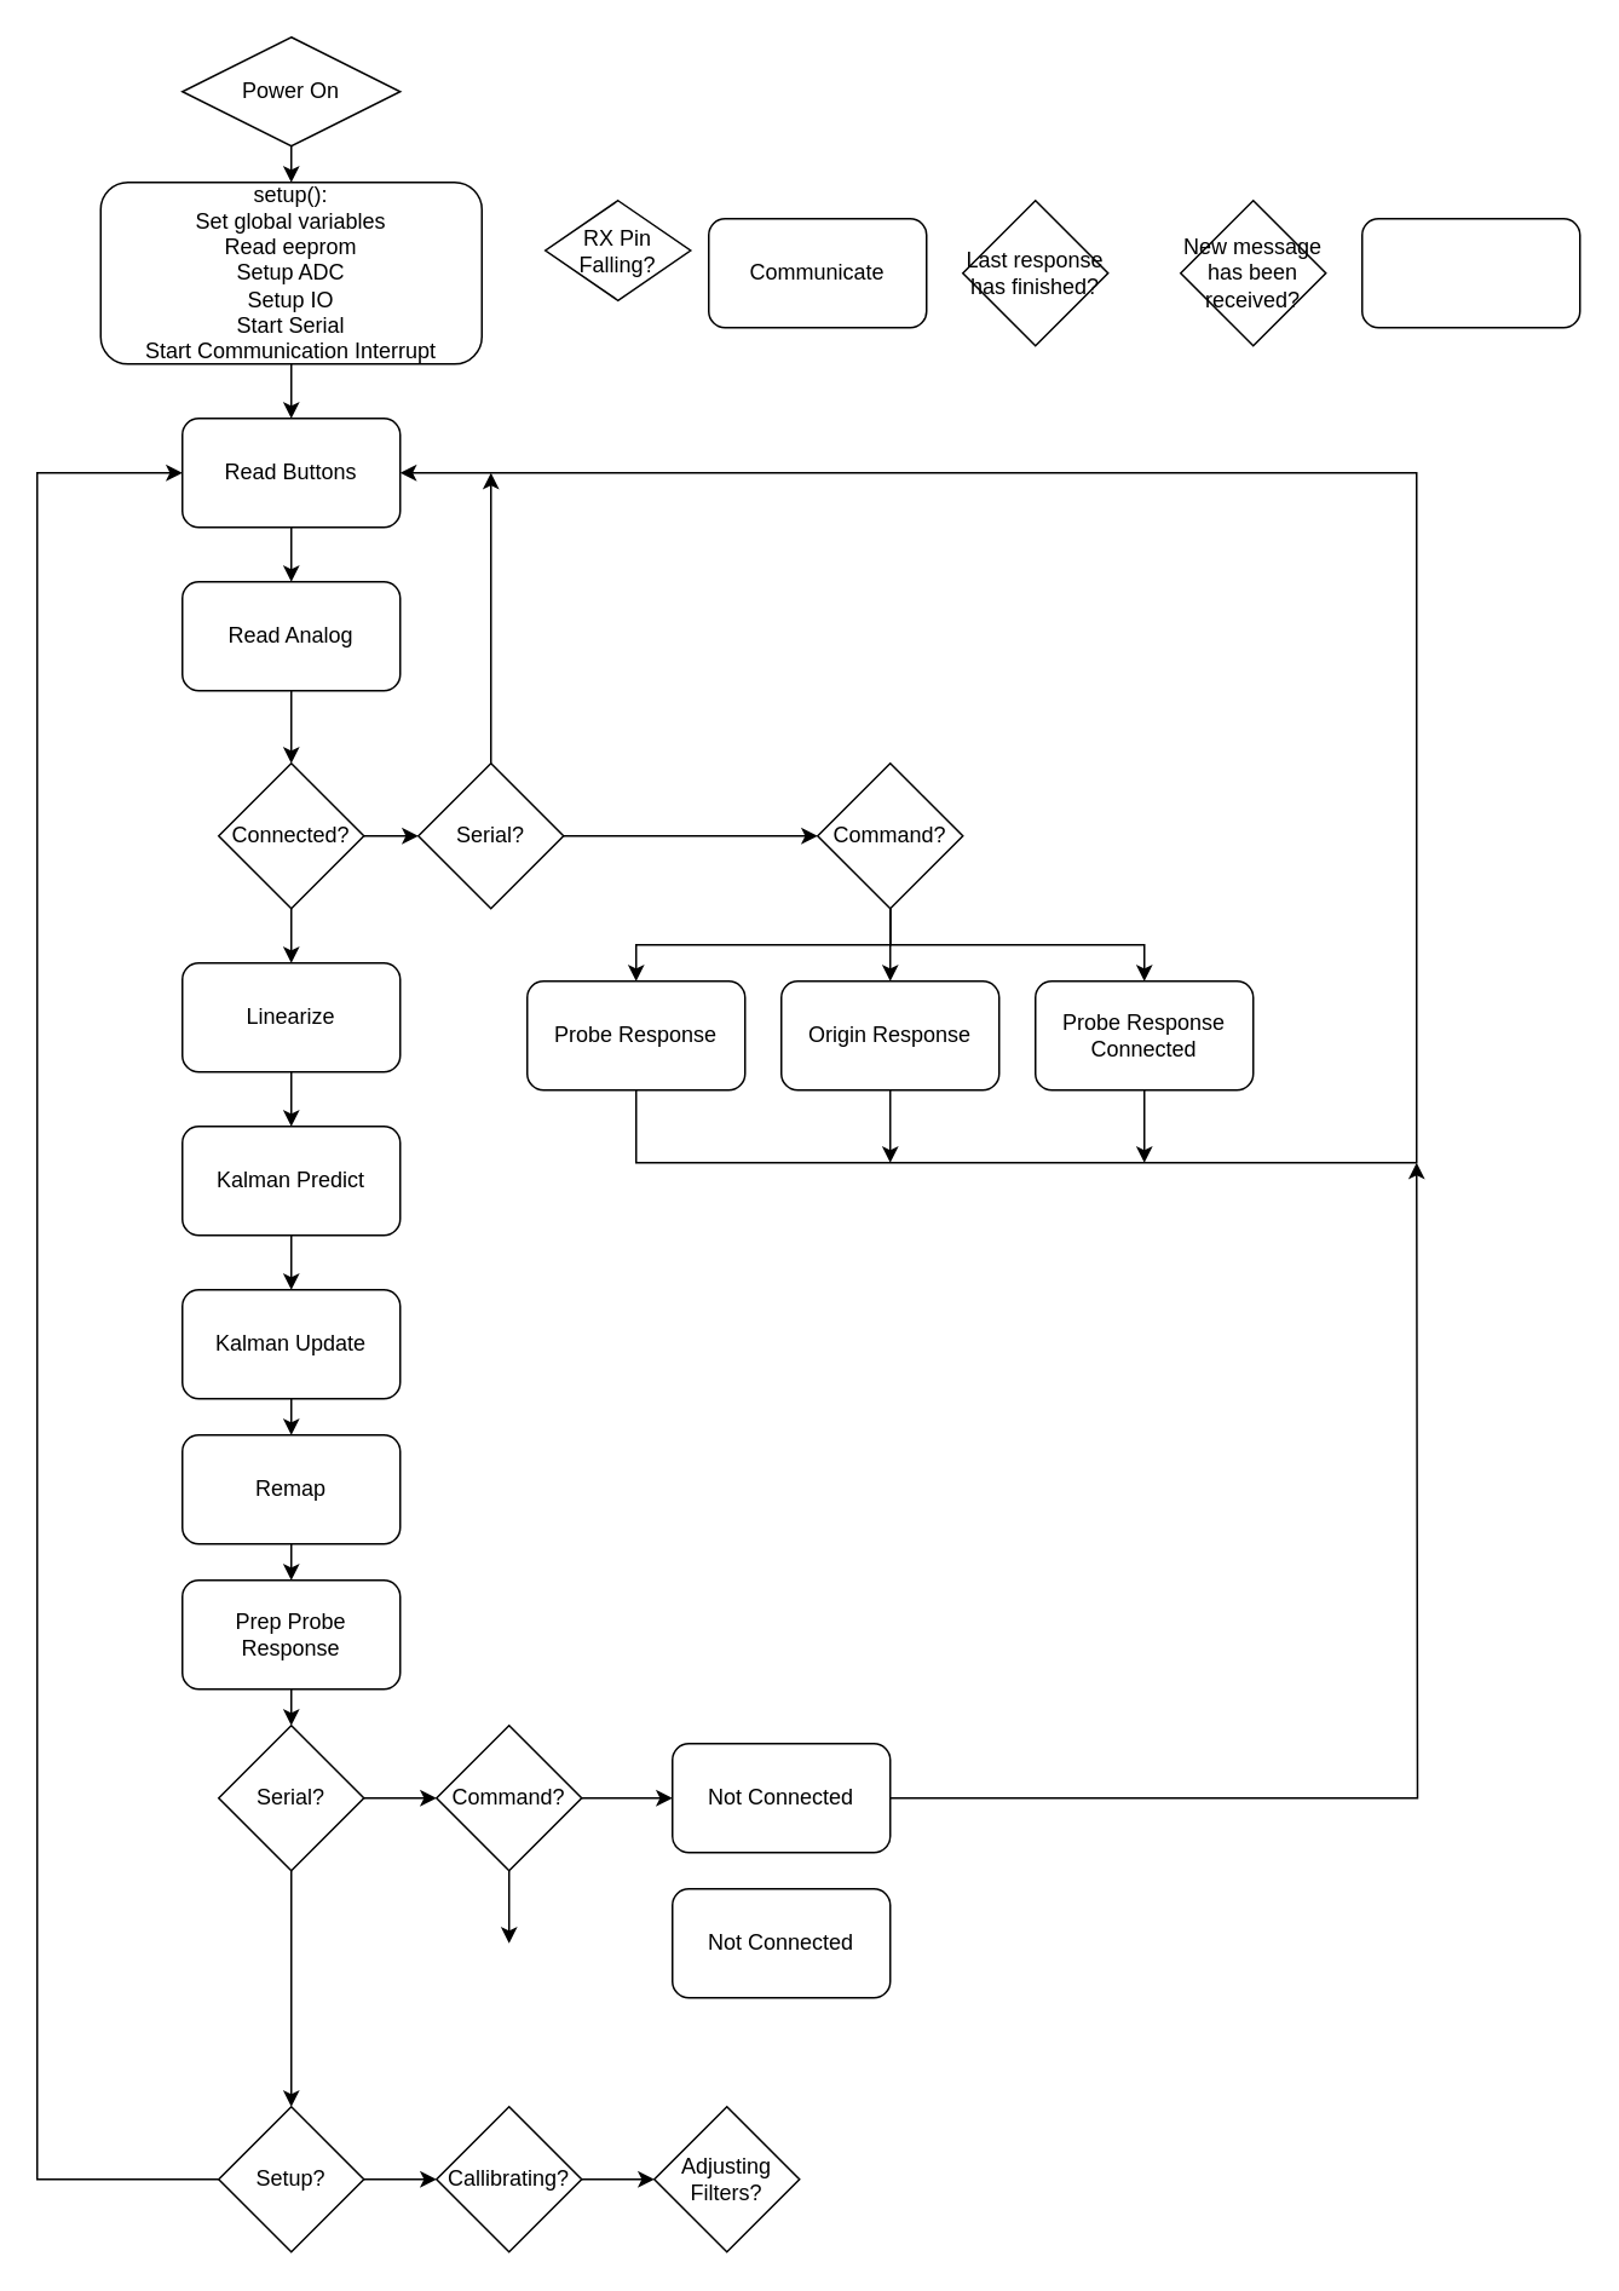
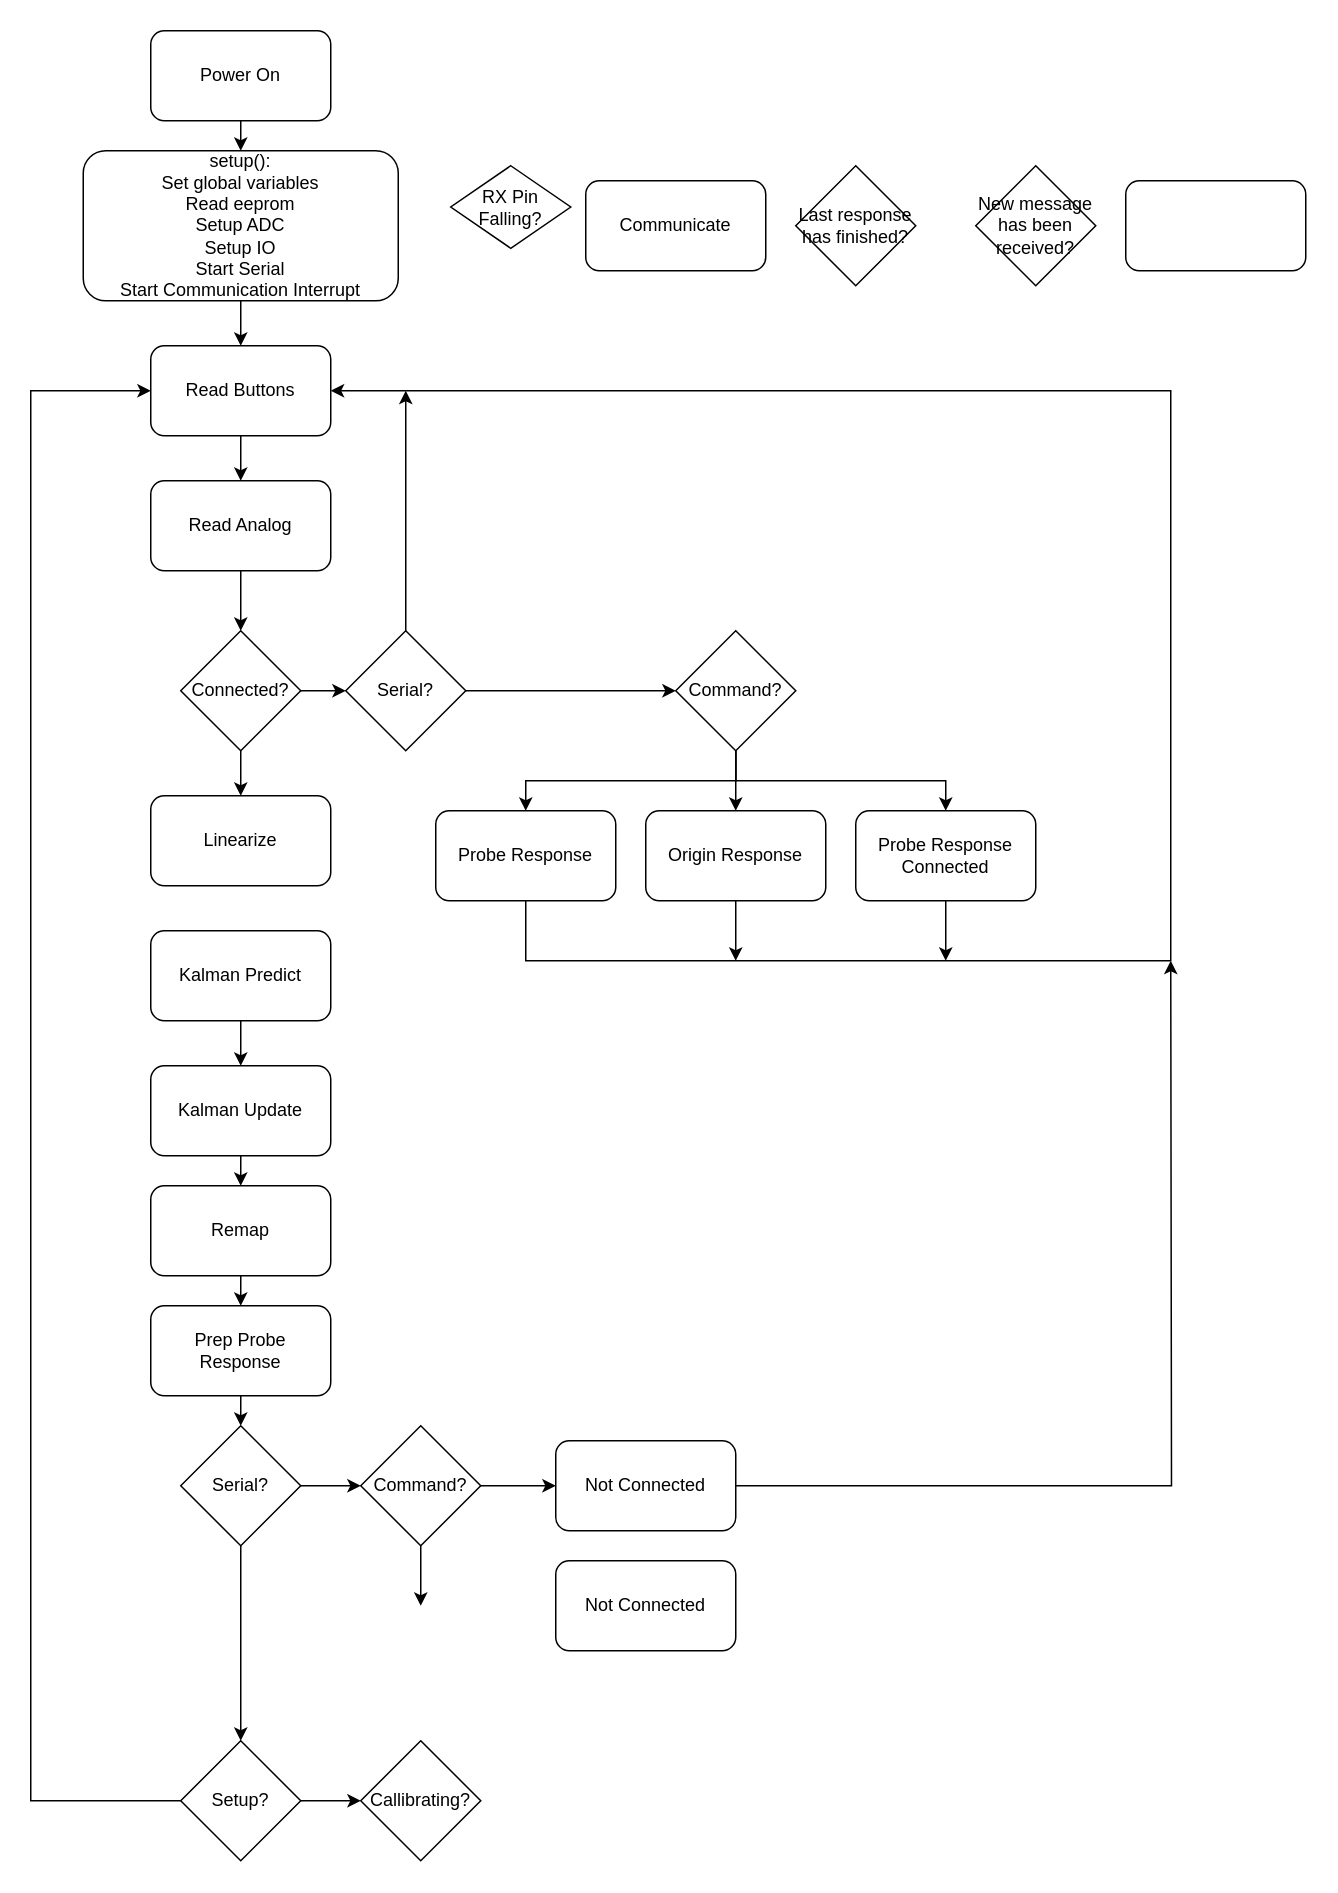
- <mxCell id="3" value="Power On" style="rhombus;whiteSpace=wrap;html=1;" parent="1" vertex="1"><mxGeometry x="100" y="20" width="120" height="60" as="geometry" /></mxCell>
+ <mxCell id="3" value="Power On" style="rounded=1;whiteSpace=wrap;html=1;" parent="1" vertex="1"><mxGeometry x="100" y="20" width="120" height="60" as="geometry" /></mxCell>
- <mxCell id="20" style="edgeStyle=orthogonalEdgeStyle;rounded=0;orthogonalLoop=1;jettySize=auto;html=1;exitX=0.5;exitY=1;exitDx=0;exitDy=0;entryX=0.5;entryY=0;entryDx=0;entryDy=0;" parent="1" source="21" target="29" edge="1"><mxGeometry relative="1" as="geometry" /></mxCell>
- <mxCell id="37" style="edgeStyle=orthogonalEdgeStyle;rounded=0;orthogonalLoop=1;jettySize=auto;html=1;exitX=1;exitY=0.5;exitDx=0;exitDy=0;entryX=0;entryY=0.5;entryDx=0;entryDy=0;" parent="1" source="38" target="39" edge="1"><mxGeometry relative="1" as="geometry" /></mxCell>
- <mxCell id="39" value="Adjusting Filters?" style="rhombus;whiteSpace=wrap;html=1;" parent="1" vertex="1"><mxGeometry x="360" y="1160" width="80" height="80" as="geometry" /></mxCell>
